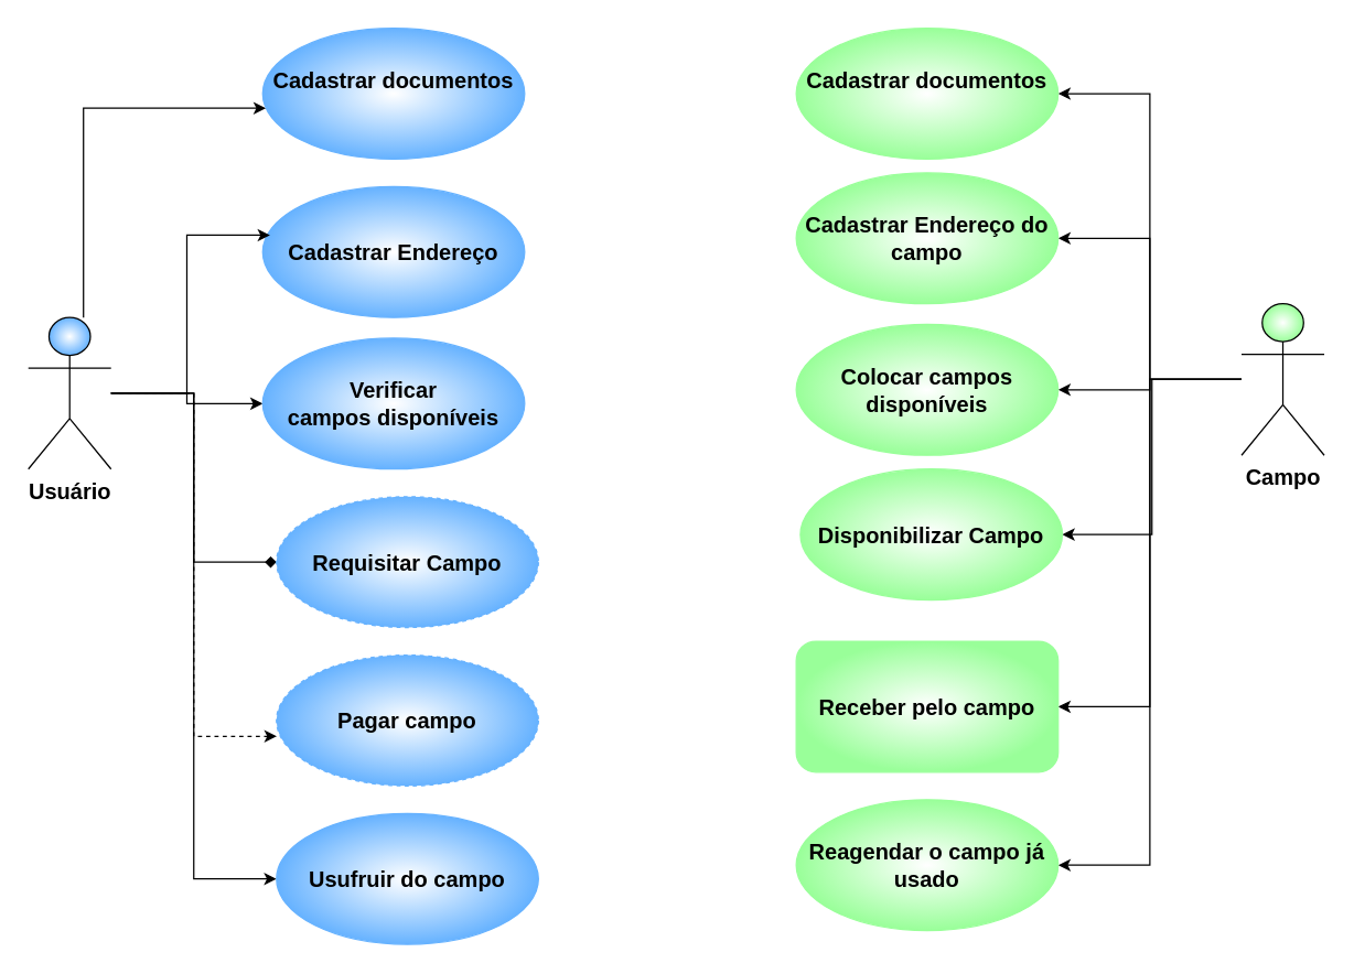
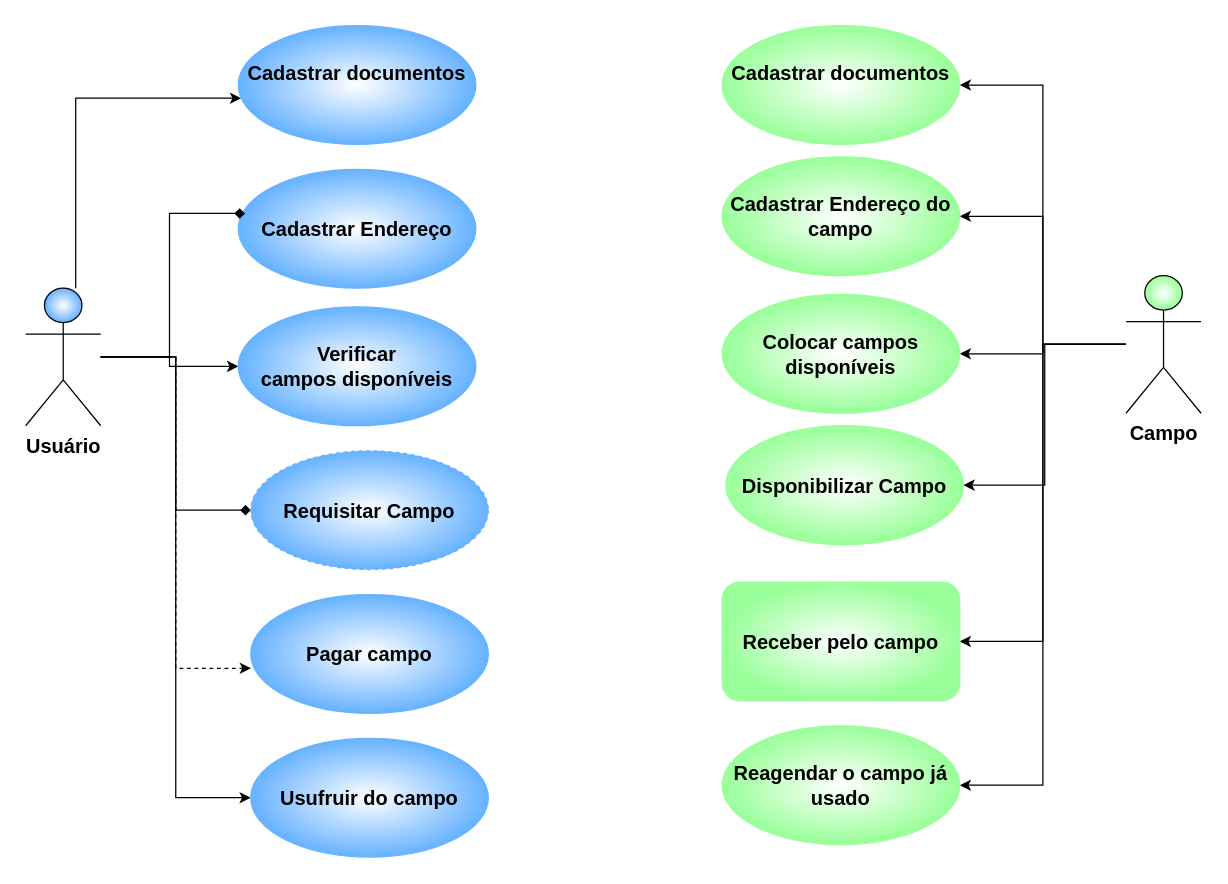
- <mxCell id="13" style="edgeStyle=orthogonalEdgeStyle;rounded=0;orthogonalLoop=1;jettySize=auto;html=1;entryX=0.028;entryY=0.371;entryDx=0;entryDy=0;entryPerimeter=0;" edge="1" parent="1" source="6" target="8"><mxGeometry relative="1" as="geometry" /></mxCell>
+ <mxCell id="13" style="edgeStyle=orthogonalEdgeStyle;rounded=0;orthogonalLoop=1;jettySize=auto;html=1;entryX=0.028;entryY=0.371;entryDx=0;entryDy=0;entryPerimeter=0;endArrow=diamond;" edge="1" parent="1" source="6" target="8"><mxGeometry relative="1" as="geometry" /></mxCell>
- <mxCell id="10" value="&lt;b&gt;&lt;font style=&quot;font-size: 16px;&quot;&gt;Pagar campo&lt;/font&gt;&lt;/b&gt;" style="ellipse;whiteSpace=wrap;html=1;fillColor=#FFFFFF;strokeColor=#66B2FF;gradientColor=#66B2FF;gradientDirection=radial;dashed=1;" vertex="1" parent="1"><mxGeometry x="200" y="475" width="190" height="95" as="geometry" /></mxCell>
+ <mxCell id="10" value="&lt;b&gt;&lt;font style=&quot;font-size: 16px;&quot;&gt;Pagar campo&lt;/font&gt;&lt;/b&gt;" style="ellipse;whiteSpace=wrap;html=1;fillColor=#FFFFFF;strokeColor=#66B2FF;gradientColor=#66B2FF;gradientDirection=radial;" vertex="1" parent="1"><mxGeometry x="200" y="475" width="190" height="95" as="geometry" /></mxCell>
